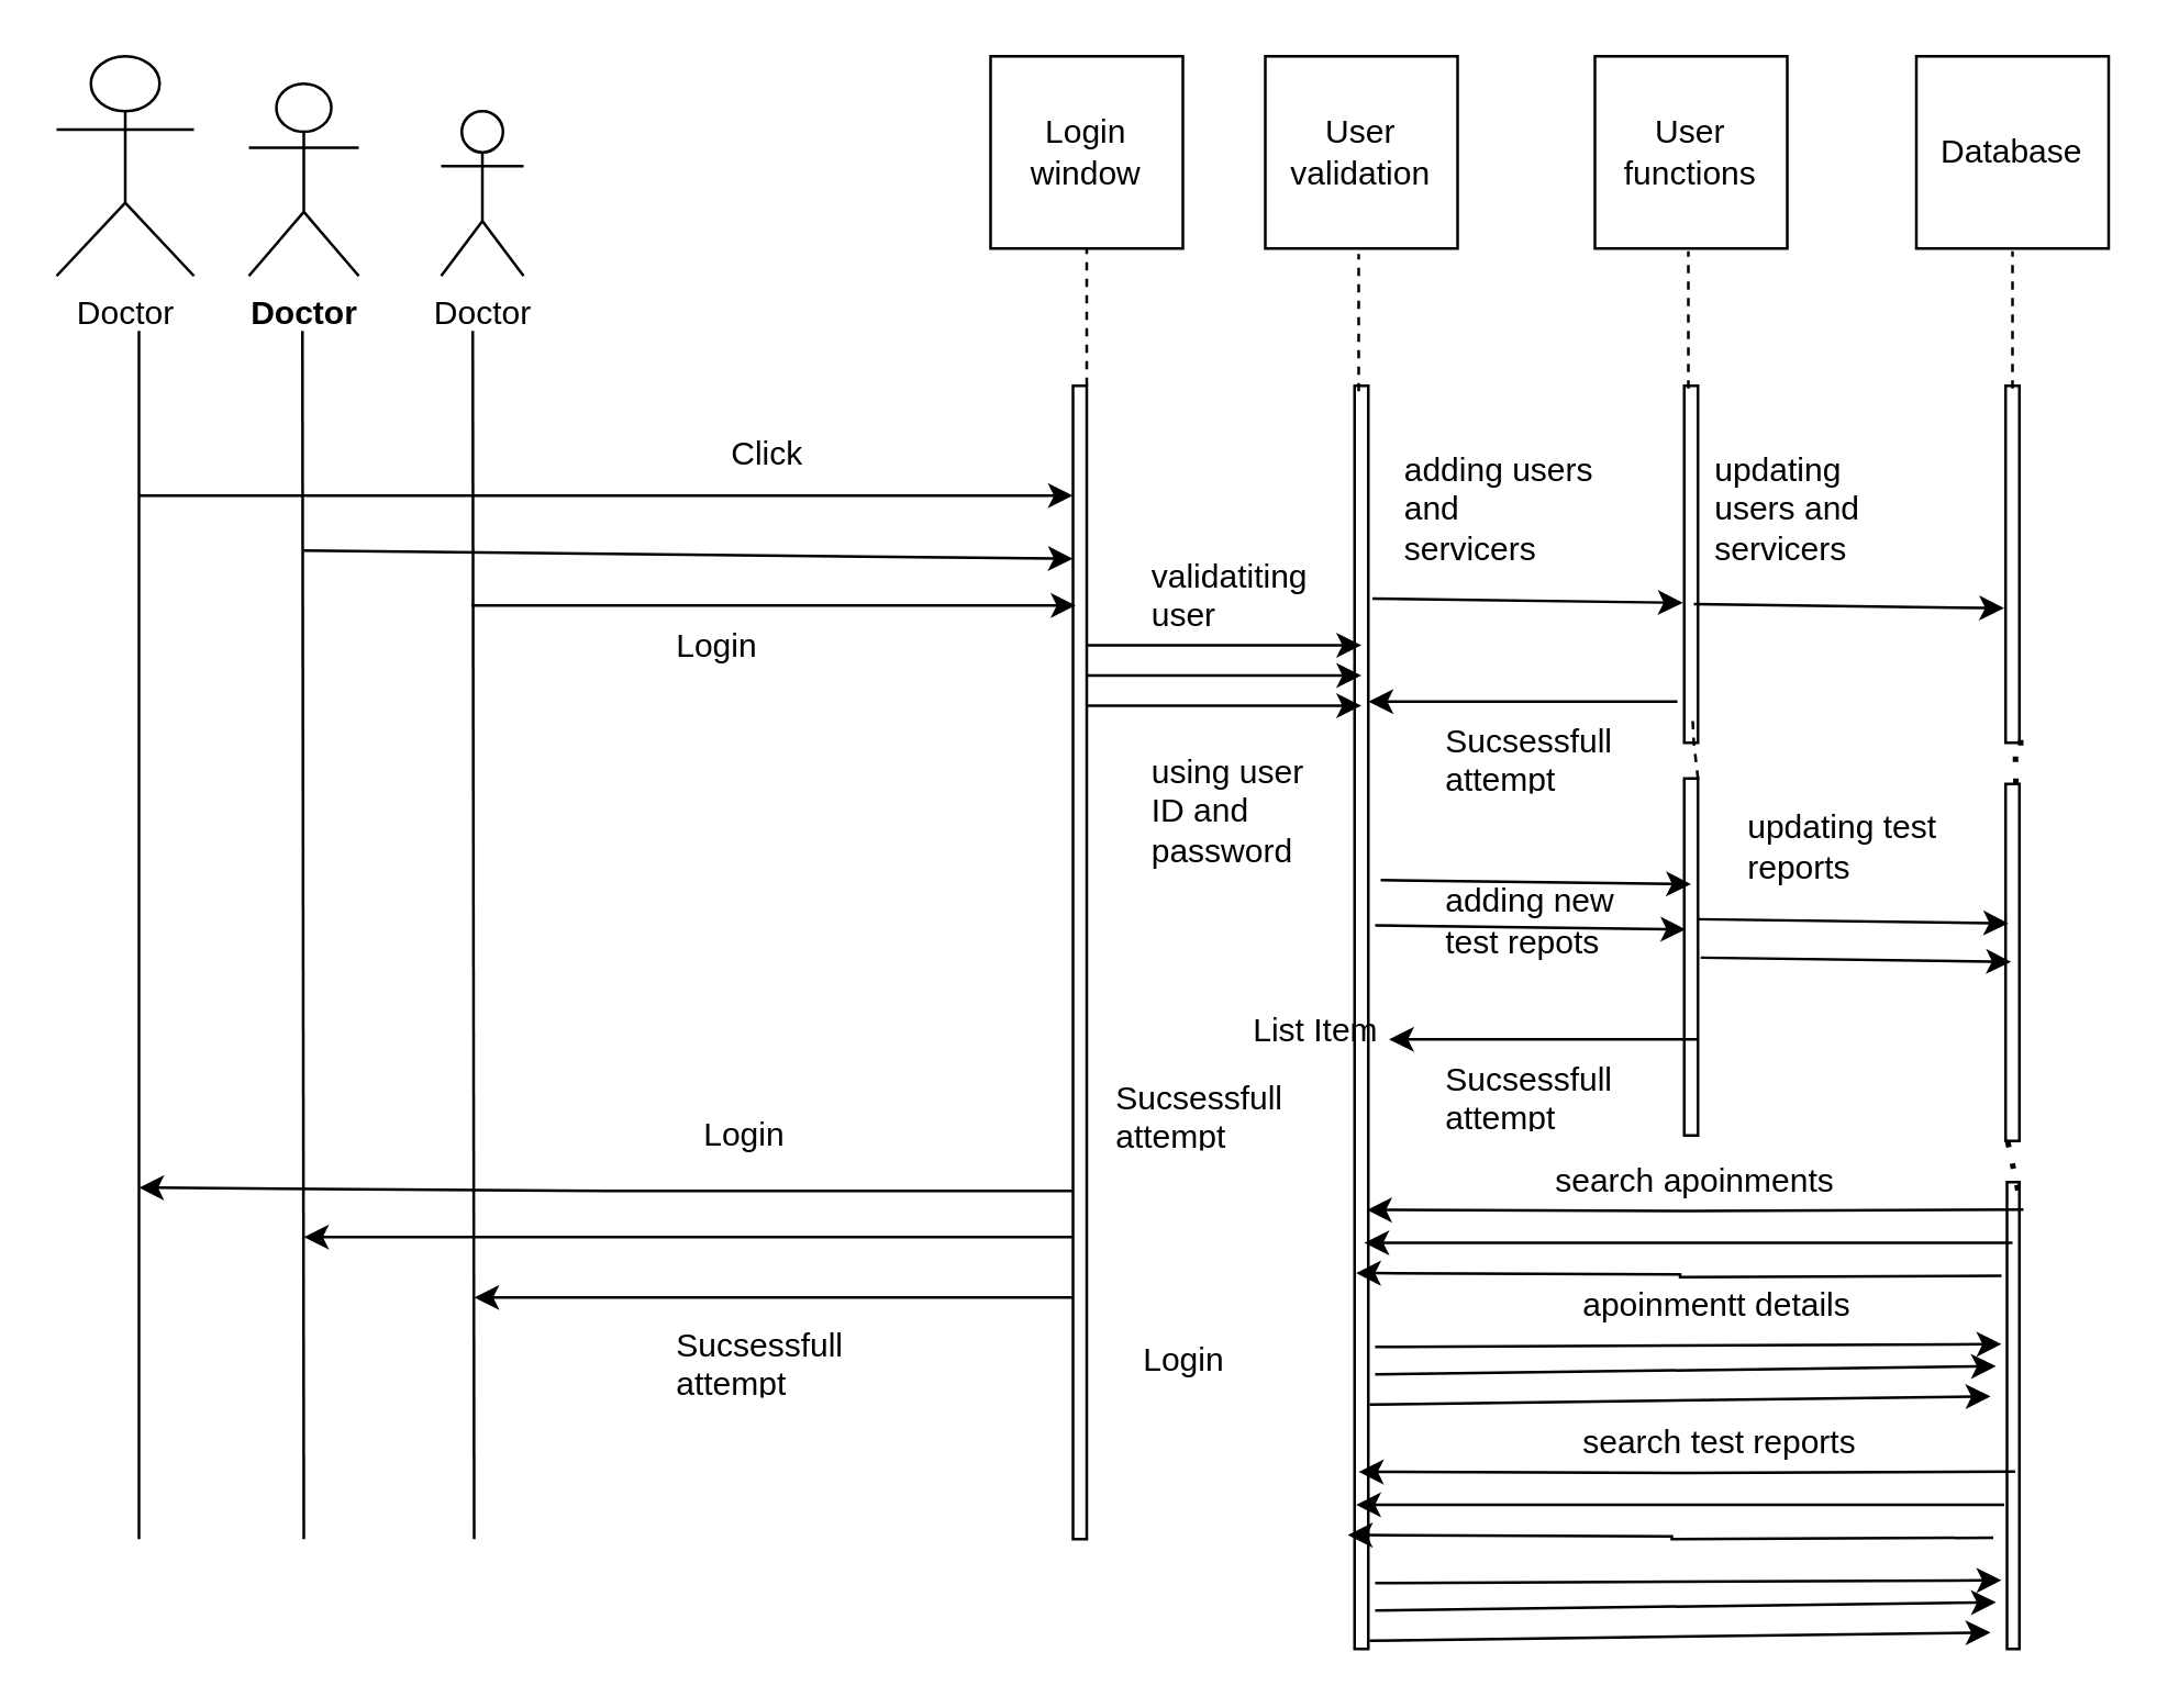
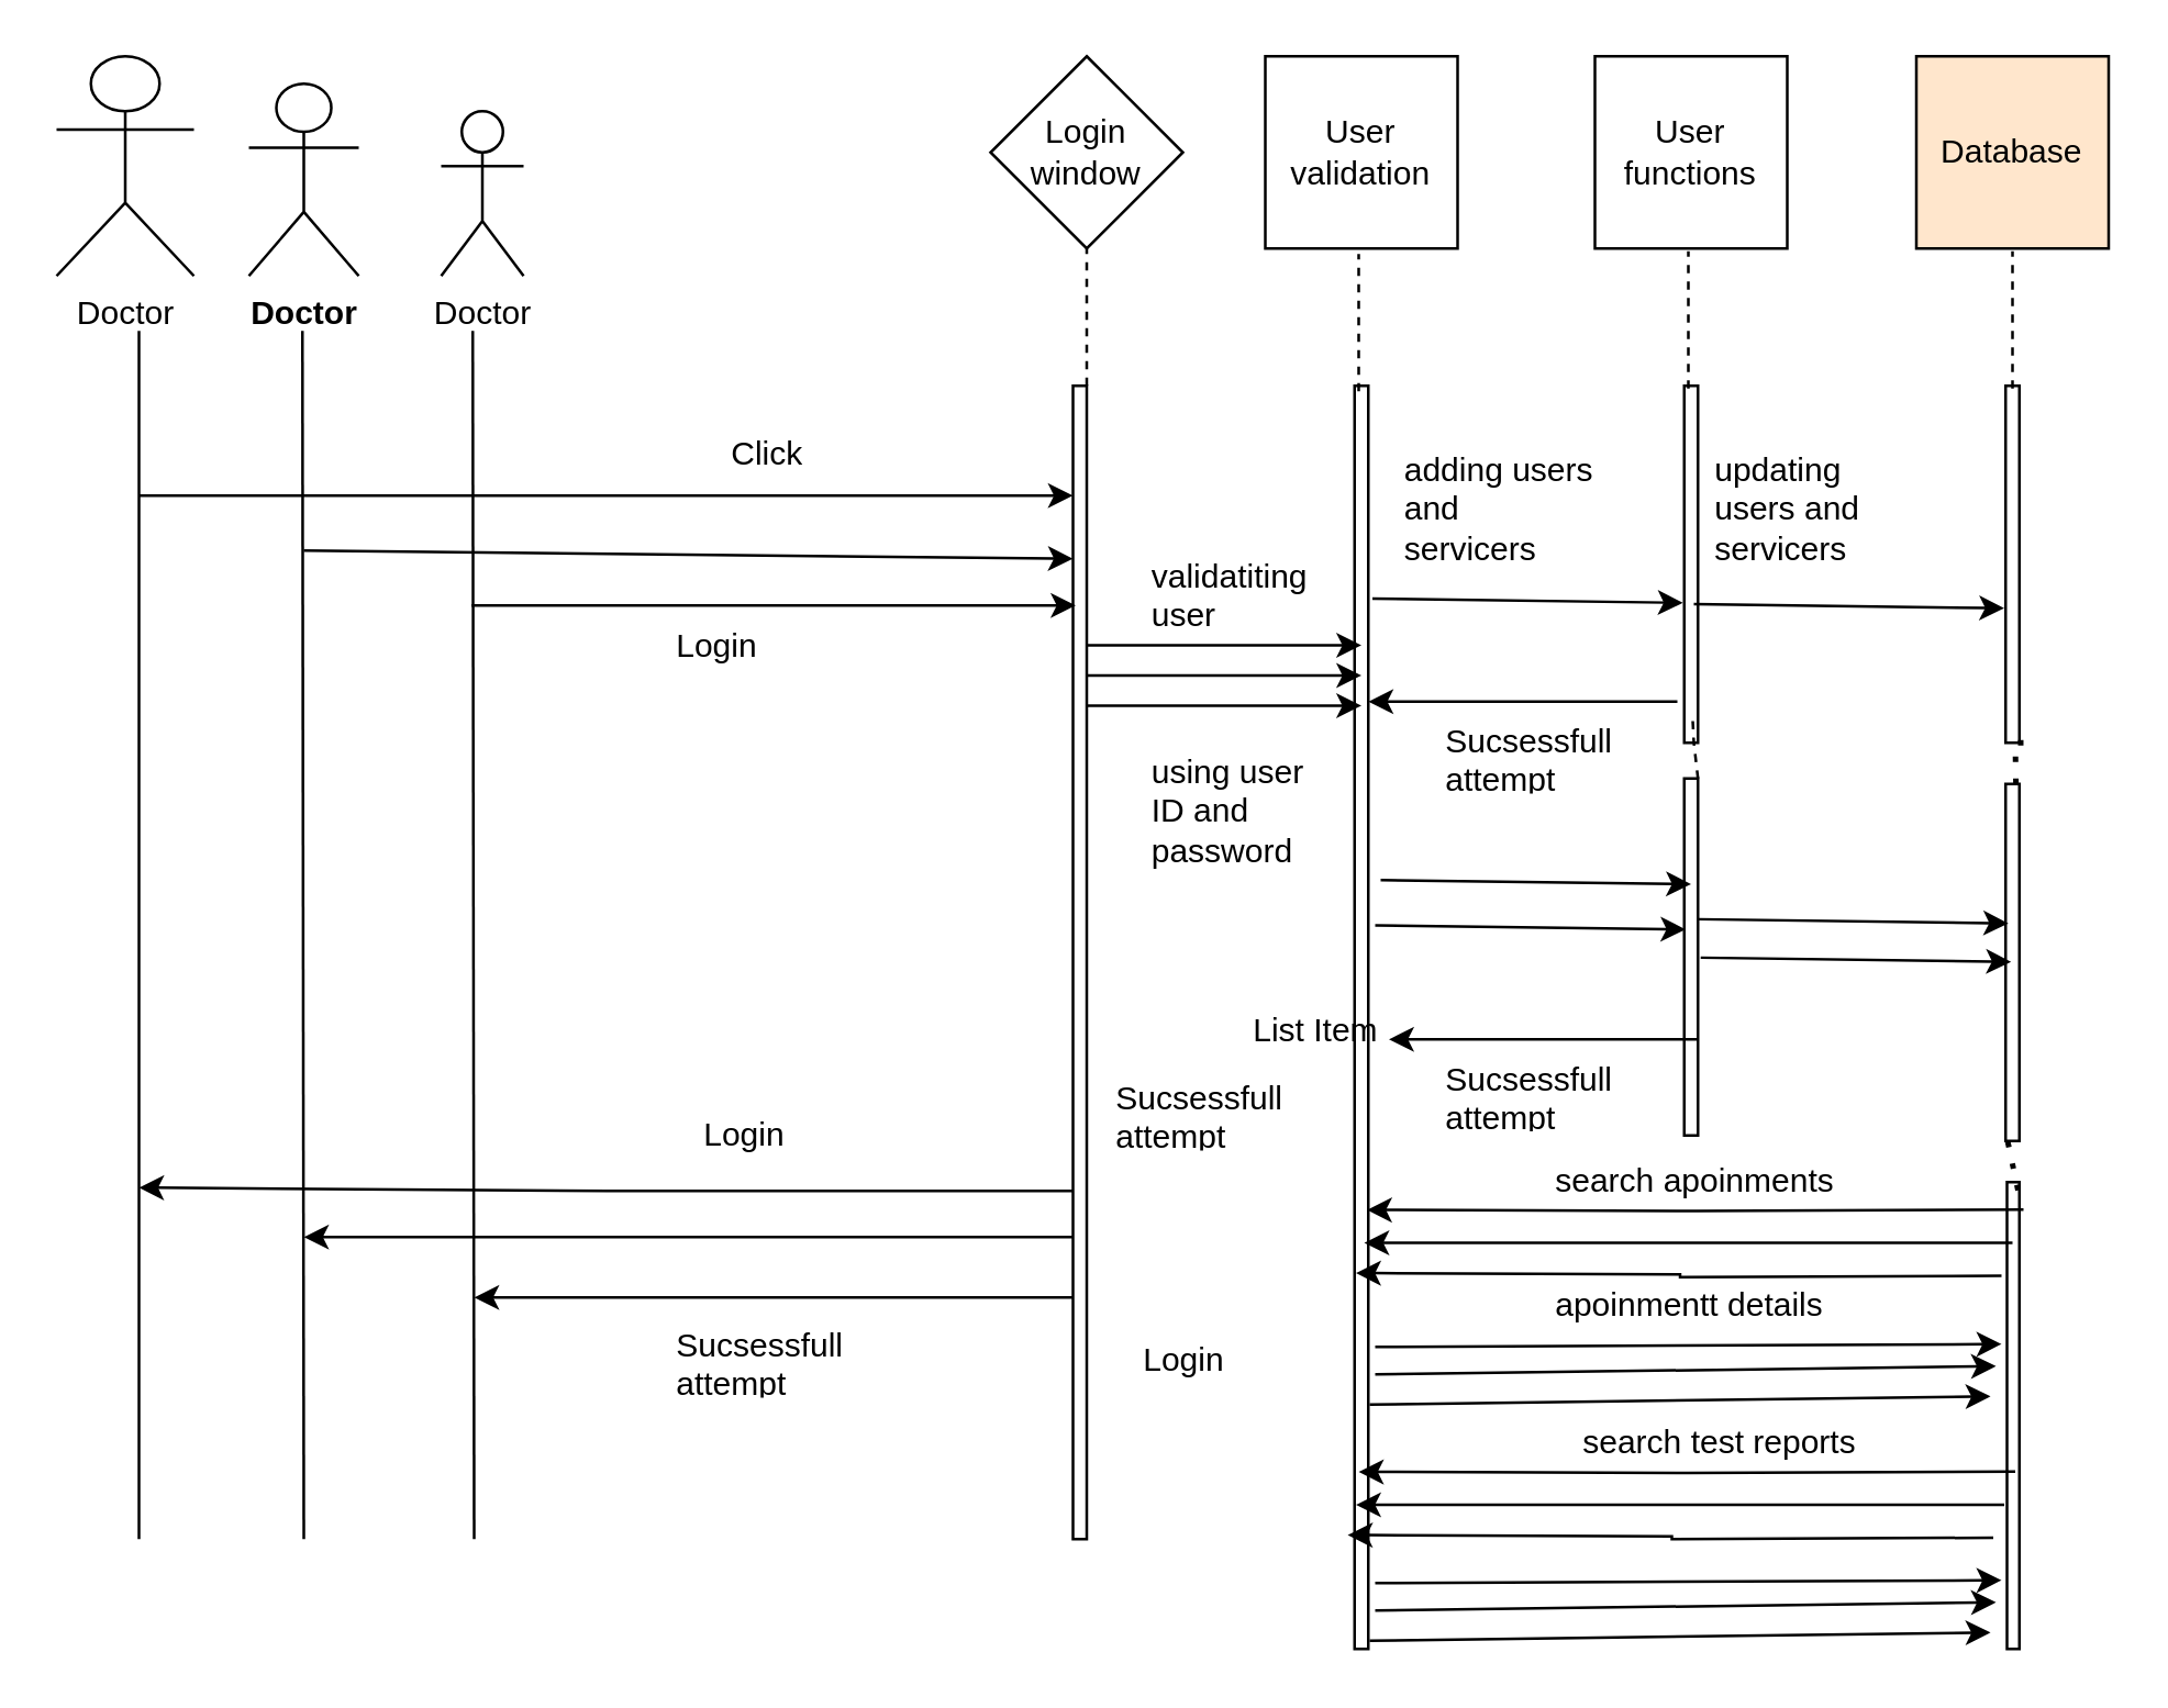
- <mxCell id="5" value="Login window" style="whiteSpace=wrap;html=1;aspect=fixed;" vertex="1" parent="1"><mxGeometry x="360" y="20" width="70" height="70" as="geometry" /></mxCell>
+ <mxCell id="5" value="Login window" style="rhombus;whiteSpace=wrap;html=1;aspect=fixed;" vertex="1" parent="1"><mxGeometry x="360" y="20" width="70" height="70" as="geometry" /></mxCell>
- <mxCell id="8" value="Database" style="whiteSpace=wrap;html=1;aspect=fixed;" vertex="1" parent="1"><mxGeometry x="697" y="20" width="70" height="70" as="geometry" /></mxCell>
+ <mxCell id="8" value="Database" style="whiteSpace=wrap;html=1;aspect=fixed;fillColor=#ffe6cc;" vertex="1" parent="1"><mxGeometry x="697" y="20" width="70" height="70" as="geometry" /></mxCell>
- <mxCell id="57" value="updating test reports" style="text;strokeColor=none;fillColor=none;align=left;verticalAlign=middle;spacingLeft=4;spacingRight=4;overflow=hidden;points=[[0,0.5],[1,0.5]];portConstraint=eastwest;rotatable=0;whiteSpace=wrap;html=1;" vertex="1" parent="1"><mxGeometry x="630" y="283" width="80" height="50" as="geometry" /></mxCell>
- <mxCell id="52" value="adding new test repots" style="text;strokeColor=none;fillColor=none;align=left;verticalAlign=middle;spacingLeft=4;spacingRight=4;overflow=hidden;points=[[0,0.5],[1,0.5]];portConstraint=eastwest;rotatable=0;whiteSpace=wrap;html=1;" vertex="1" parent="1"><mxGeometry x="520" y="310" width="80" height="50" as="geometry" /></mxCell>
- <mxCell id="71" value="apoinmentt details" style="text;strokeColor=none;fillColor=none;align=left;verticalAlign=middle;spacingLeft=4;spacingRight=4;overflow=hidden;points=[[0,0.5],[1,0.5]];portConstraint=eastwest;rotatable=0;whiteSpace=wrap;html=1;" vertex="1" parent="1"><mxGeometry x="570" y="460" width="140" height="30" as="geometry" /></mxCell>
+ <mxCell id="71" value="apoinmentt details" style="text;strokeColor=none;fillColor=none;align=left;verticalAlign=middle;spacingLeft=4;spacingRight=4;overflow=hidden;points=[[0,0.5],[1,0.5]];portConstraint=eastwest;rotatable=0;whiteSpace=wrap;html=1;" vertex="1" parent="1"><mxGeometry x="560" y="460" width="140" height="30" as="geometry" /></mxCell>
